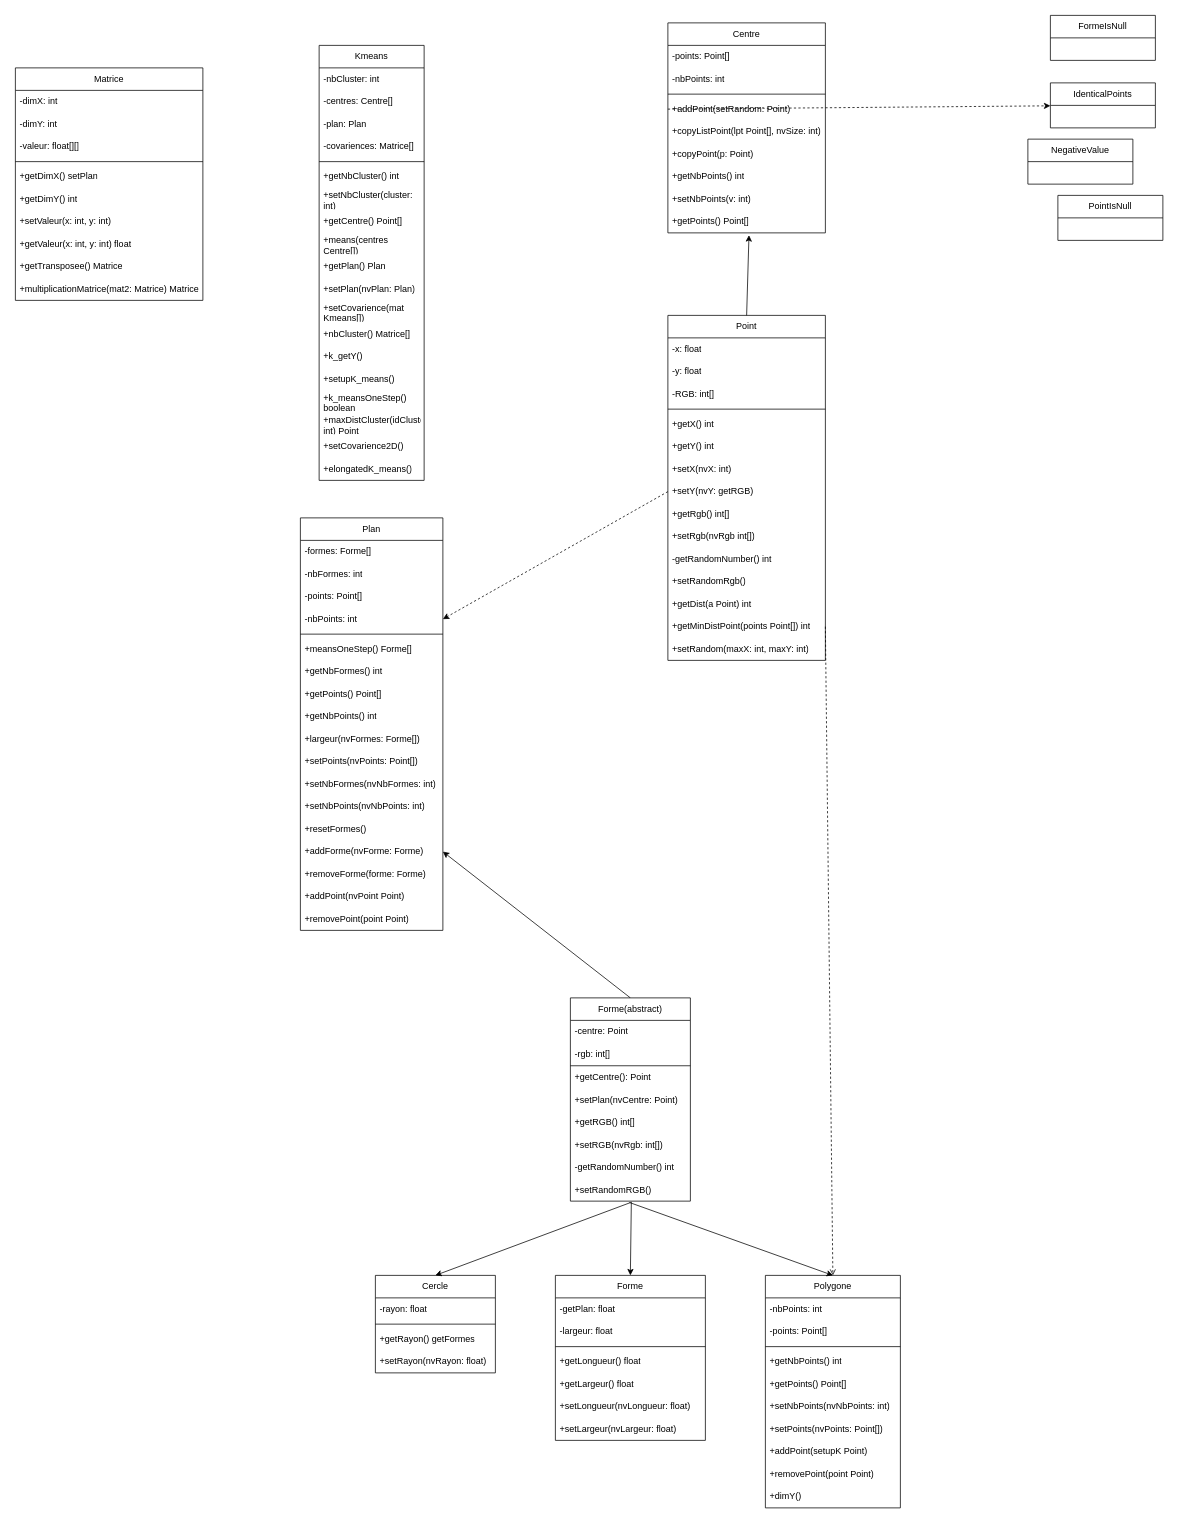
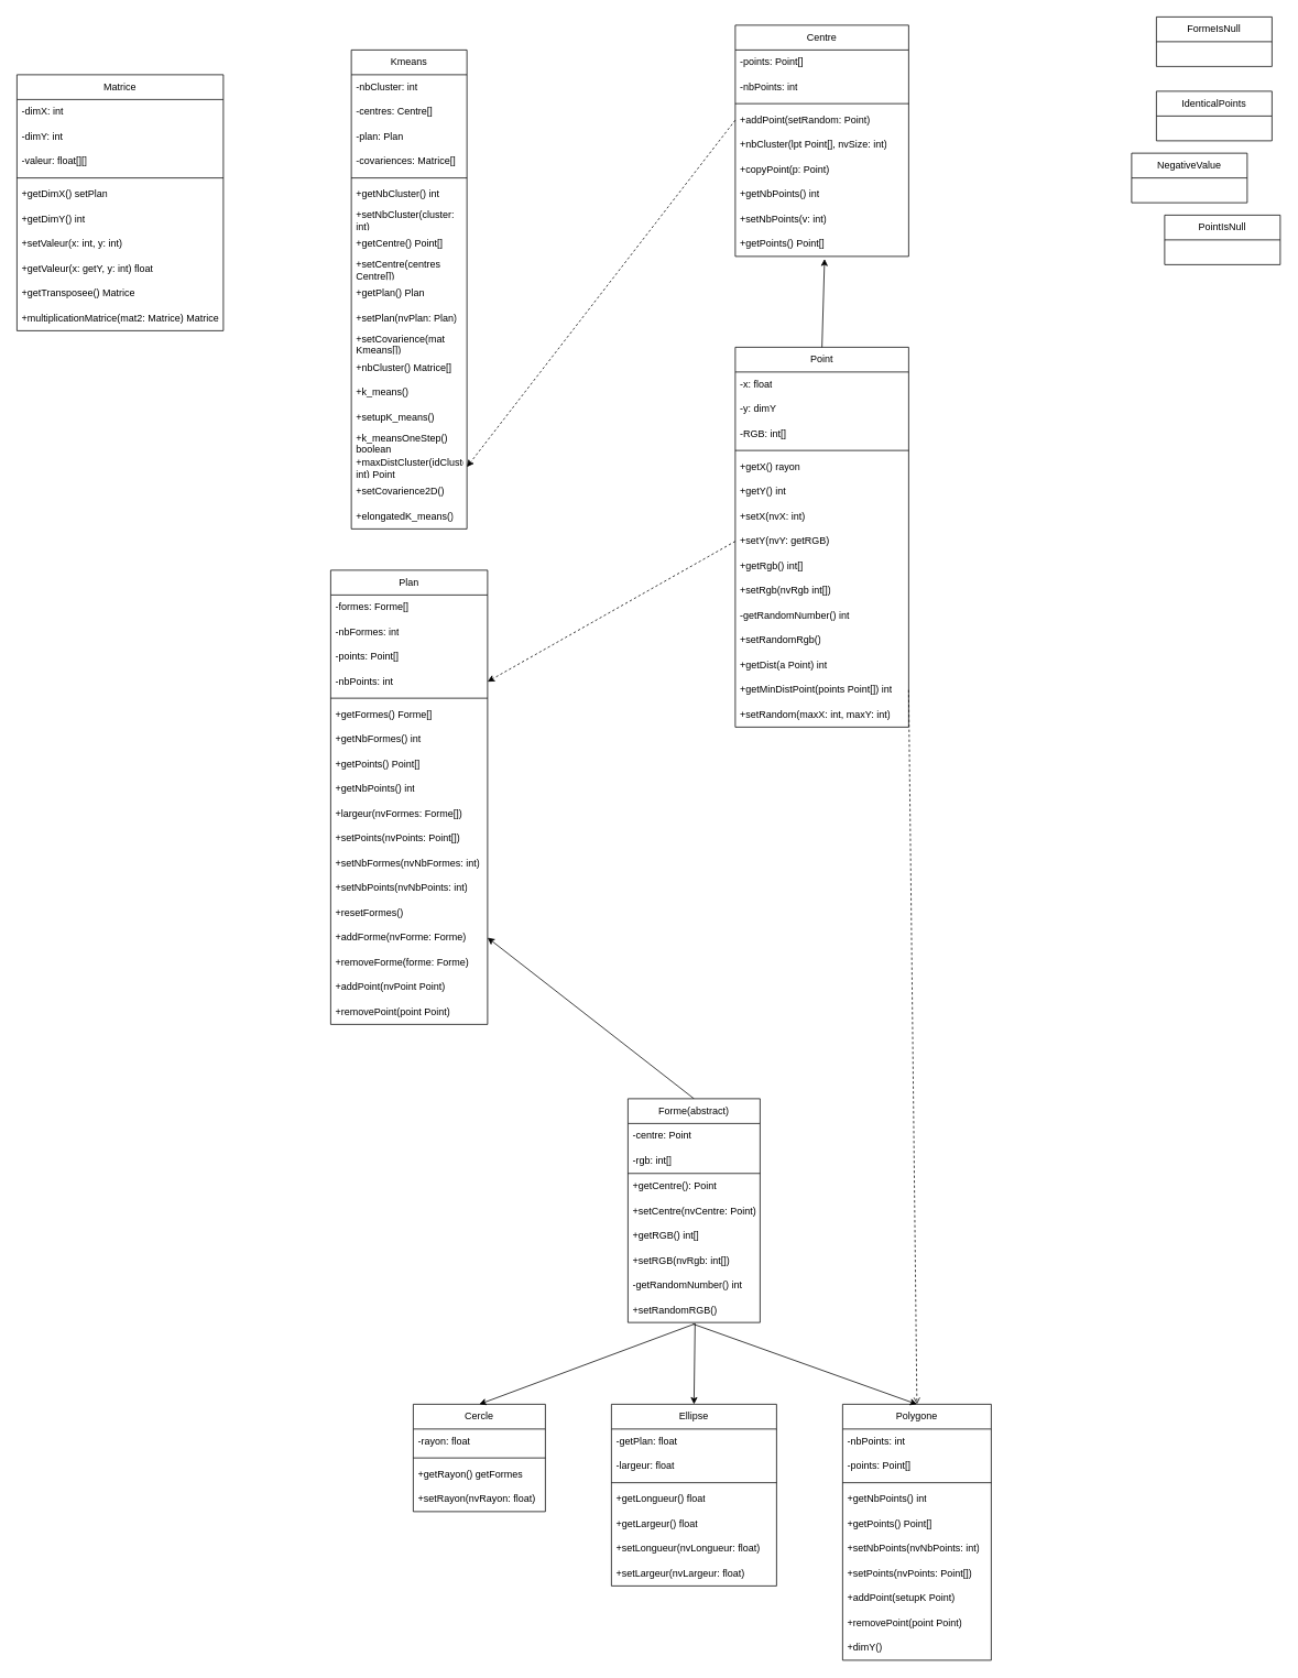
- <mxCell id="120" style="edgeStyle=none;html=1;exitX=0;exitY=0.5;exitDx=0;exitDy=0;dashed=1;" edge="1" parent="1" source="79" target="97"><mxGeometry relative="1" as="geometry" /></mxCell>
+ <mxCell id="120" style="edgeStyle=none;html=1;exitX=0;exitY=0.5;exitDx=0;exitDy=0;entryX=1;entryY=0.5;entryDx=0;entryDy=0;dashed=1;" edge="1" parent="1" source="79" target="117"><mxGeometry relative="1" as="geometry" /></mxCell>
- <mxCell id="80" value="+copyListPoint(lpt Point[], nvSize: int)" style="text;strokeColor=none;fillColor=none;align=left;verticalAlign=middle;spacingLeft=4;spacingRight=4;overflow=hidden;points=[[0,0.5],[1,0.5]];portConstraint=eastwest;rotatable=0;whiteSpace=wrap;html=1;" vertex="1" parent="75"><mxGeometry y="130" width="210" height="30" as="geometry" /></mxCell>
+ <mxCell id="80" value="+nbCluster(lpt Point[], nvSize: int)" style="text;strokeColor=none;fillColor=none;align=left;verticalAlign=middle;spacingLeft=4;spacingRight=4;overflow=hidden;points=[[0,0.5],[1,0.5]];portConstraint=eastwest;rotatable=0;whiteSpace=wrap;html=1;" vertex="1" parent="75"><mxGeometry y="130" width="210" height="30" as="geometry" /></mxCell>
- <mxCell id="93" value="+getValeur(x: int, y: int) float" style="text;strokeColor=none;fillColor=none;align=left;verticalAlign=middle;spacingLeft=4;spacingRight=4;overflow=hidden;points=[[0,0.5],[1,0.5]];portConstraint=eastwest;rotatable=0;whiteSpace=wrap;html=1;" vertex="1" parent="85"><mxGeometry y="220" width="250" height="30" as="geometry" /></mxCell>
+ <mxCell id="93" value="+getValeur(x: getY, y: int) float" style="text;strokeColor=none;fillColor=none;align=left;verticalAlign=middle;spacingLeft=4;spacingRight=4;overflow=hidden;points=[[0,0.5],[1,0.5]];portConstraint=eastwest;rotatable=0;whiteSpace=wrap;html=1;" vertex="1" parent="85"><mxGeometry y="220" width="250" height="30" as="geometry" /></mxCell>
- <mxCell id="109" value="+means(centres Centre[])" style="text;strokeColor=none;fillColor=none;align=left;verticalAlign=middle;spacingLeft=4;spacingRight=4;overflow=hidden;points=[[0,0.5],[1,0.5]];portConstraint=eastwest;rotatable=0;whiteSpace=wrap;html=1;" vertex="1" parent="100"><mxGeometry y="250" width="140" height="30" as="geometry" /></mxCell>
+ <mxCell id="109" value="+setCentre(centres Centre[])" style="text;strokeColor=none;fillColor=none;align=left;verticalAlign=middle;spacingLeft=4;spacingRight=4;overflow=hidden;points=[[0,0.5],[1,0.5]];portConstraint=eastwest;rotatable=0;whiteSpace=wrap;html=1;" vertex="1" parent="100"><mxGeometry y="250" width="140" height="30" as="geometry" /></mxCell>
- <mxCell id="114" value="+k_getY()" style="text;strokeColor=none;fillColor=none;align=left;verticalAlign=middle;spacingLeft=4;spacingRight=4;overflow=hidden;points=[[0,0.5],[1,0.5]];portConstraint=eastwest;rotatable=0;whiteSpace=wrap;html=1;" vertex="1" parent="100"><mxGeometry y="400" width="140" height="30" as="geometry" /></mxCell>
+ <mxCell id="114" value="+k_means()" style="text;strokeColor=none;fillColor=none;align=left;verticalAlign=middle;spacingLeft=4;spacingRight=4;overflow=hidden;points=[[0,0.5],[1,0.5]];portConstraint=eastwest;rotatable=0;whiteSpace=wrap;html=1;" vertex="1" parent="100"><mxGeometry y="400" width="140" height="30" as="geometry" /></mxCell>
- <mxCell id="61" value="-y: float" style="text;strokeColor=none;fillColor=none;align=left;verticalAlign=middle;spacingLeft=4;spacingRight=4;overflow=hidden;points=[[0,0.5],[1,0.5]];portConstraint=eastwest;rotatable=0;whiteSpace=wrap;html=1;" vertex="1" parent="59"><mxGeometry y="60" width="210" height="30" as="geometry" /></mxCell>
+ <mxCell id="61" value="-y: dimY" style="text;strokeColor=none;fillColor=none;align=left;verticalAlign=middle;spacingLeft=4;spacingRight=4;overflow=hidden;points=[[0,0.5],[1,0.5]];portConstraint=eastwest;rotatable=0;whiteSpace=wrap;html=1;" vertex="1" parent="59"><mxGeometry y="60" width="210" height="30" as="geometry" /></mxCell>
- <mxCell id="64" value="+getX() int" style="text;strokeColor=none;fillColor=none;align=left;verticalAlign=middle;spacingLeft=4;spacingRight=4;overflow=hidden;points=[[0,0.5],[1,0.5]];portConstraint=eastwest;rotatable=0;whiteSpace=wrap;html=1;" vertex="1" parent="59"><mxGeometry y="130" width="210" height="30" as="geometry" /></mxCell>
+ <mxCell id="64" value="+getX() rayon" style="text;strokeColor=none;fillColor=none;align=left;verticalAlign=middle;spacingLeft=4;spacingRight=4;overflow=hidden;points=[[0,0.5],[1,0.5]];portConstraint=eastwest;rotatable=0;whiteSpace=wrap;html=1;" vertex="1" parent="59"><mxGeometry y="130" width="210" height="30" as="geometry" /></mxCell>
- <mxCell id="46" value="+meansOneStep() Forme[]" style="text;strokeColor=none;fillColor=none;align=left;verticalAlign=middle;spacingLeft=4;spacingRight=4;overflow=hidden;points=[[0,0.5],[1,0.5]];portConstraint=eastwest;rotatable=0;whiteSpace=wrap;html=1;" vertex="1" parent="40"><mxGeometry y="160" width="190" height="30" as="geometry" /></mxCell>
+ <mxCell id="46" value="+getFormes() Forme[]" style="text;strokeColor=none;fillColor=none;align=left;verticalAlign=middle;spacingLeft=4;spacingRight=4;overflow=hidden;points=[[0,0.5],[1,0.5]];portConstraint=eastwest;rotatable=0;whiteSpace=wrap;html=1;" vertex="1" parent="40"><mxGeometry y="160" width="190" height="30" as="geometry" /></mxCell>
- <mxCell id="8" value="+setPlan(nvCentre: Point)" style="text;strokeColor=none;fillColor=none;align=left;verticalAlign=middle;spacingLeft=4;spacingRight=4;overflow=hidden;points=[[0,0.5],[1,0.5]];portConstraint=eastwest;rotatable=0;whiteSpace=wrap;html=1;" vertex="1" parent="3"><mxGeometry y="121" width="160" height="30" as="geometry" /></mxCell>
+ <mxCell id="8" value="+setCentre(nvCentre: Point)" style="text;strokeColor=none;fillColor=none;align=left;verticalAlign=middle;spacingLeft=4;spacingRight=4;overflow=hidden;points=[[0,0.5],[1,0.5]];portConstraint=eastwest;rotatable=0;whiteSpace=wrap;html=1;" vertex="1" parent="3"><mxGeometry y="121" width="160" height="30" as="geometry" /></mxCell>
- <mxCell id="18" value="Forme" style="swimlane;fontStyle=0;childLayout=stackLayout;horizontal=1;startSize=30;horizontalStack=0;resizeParent=1;resizeParentMax=0;resizeLast=0;collapsible=1;marginBottom=0;whiteSpace=wrap;html=1;" vertex="1" parent="1"><mxGeometry x="740" y="1700" width="200" height="220" as="geometry" /></mxCell>
+ <mxCell id="18" value="Ellipse" style="swimlane;fontStyle=0;childLayout=stackLayout;horizontal=1;startSize=30;horizontalStack=0;resizeParent=1;resizeParentMax=0;resizeLast=0;collapsible=1;marginBottom=0;whiteSpace=wrap;html=1;" vertex="1" parent="1"><mxGeometry x="740" y="1700" width="200" height="220" as="geometry" /></mxCell>
